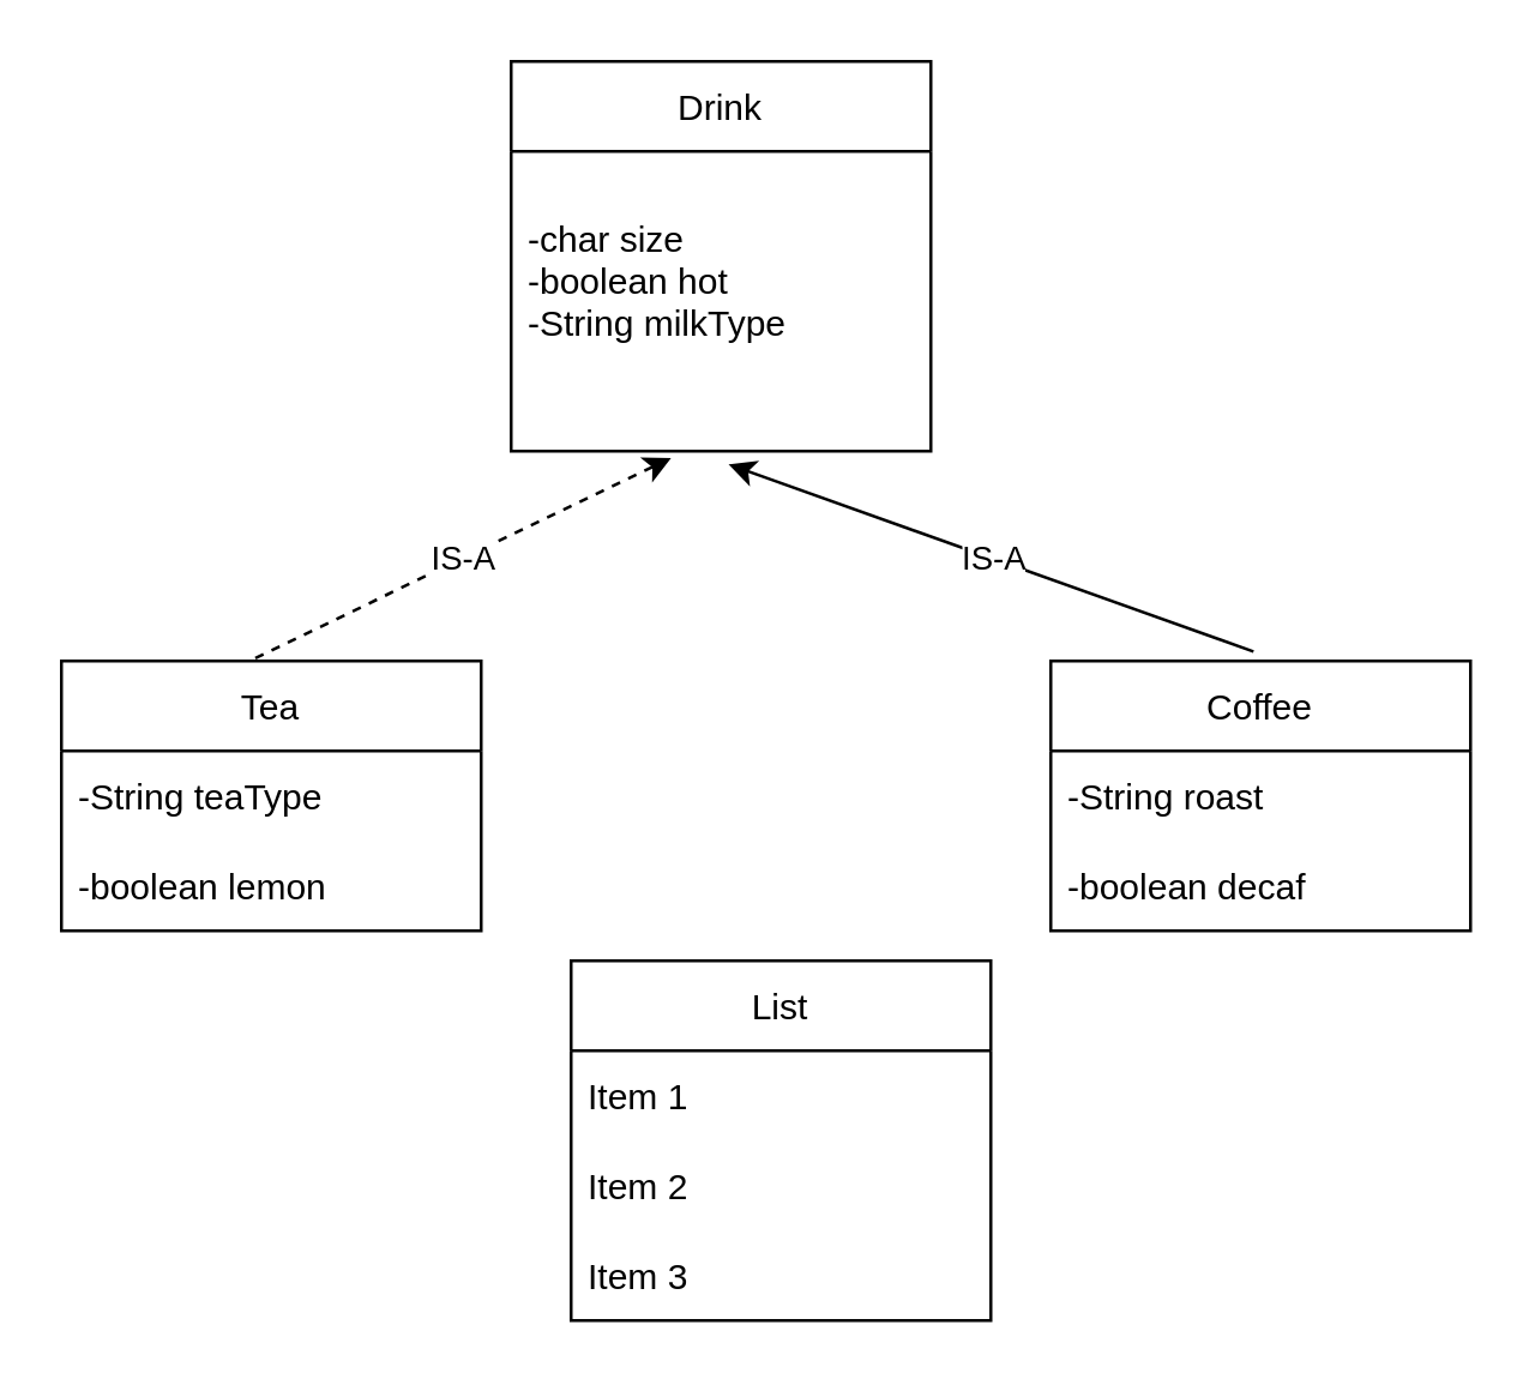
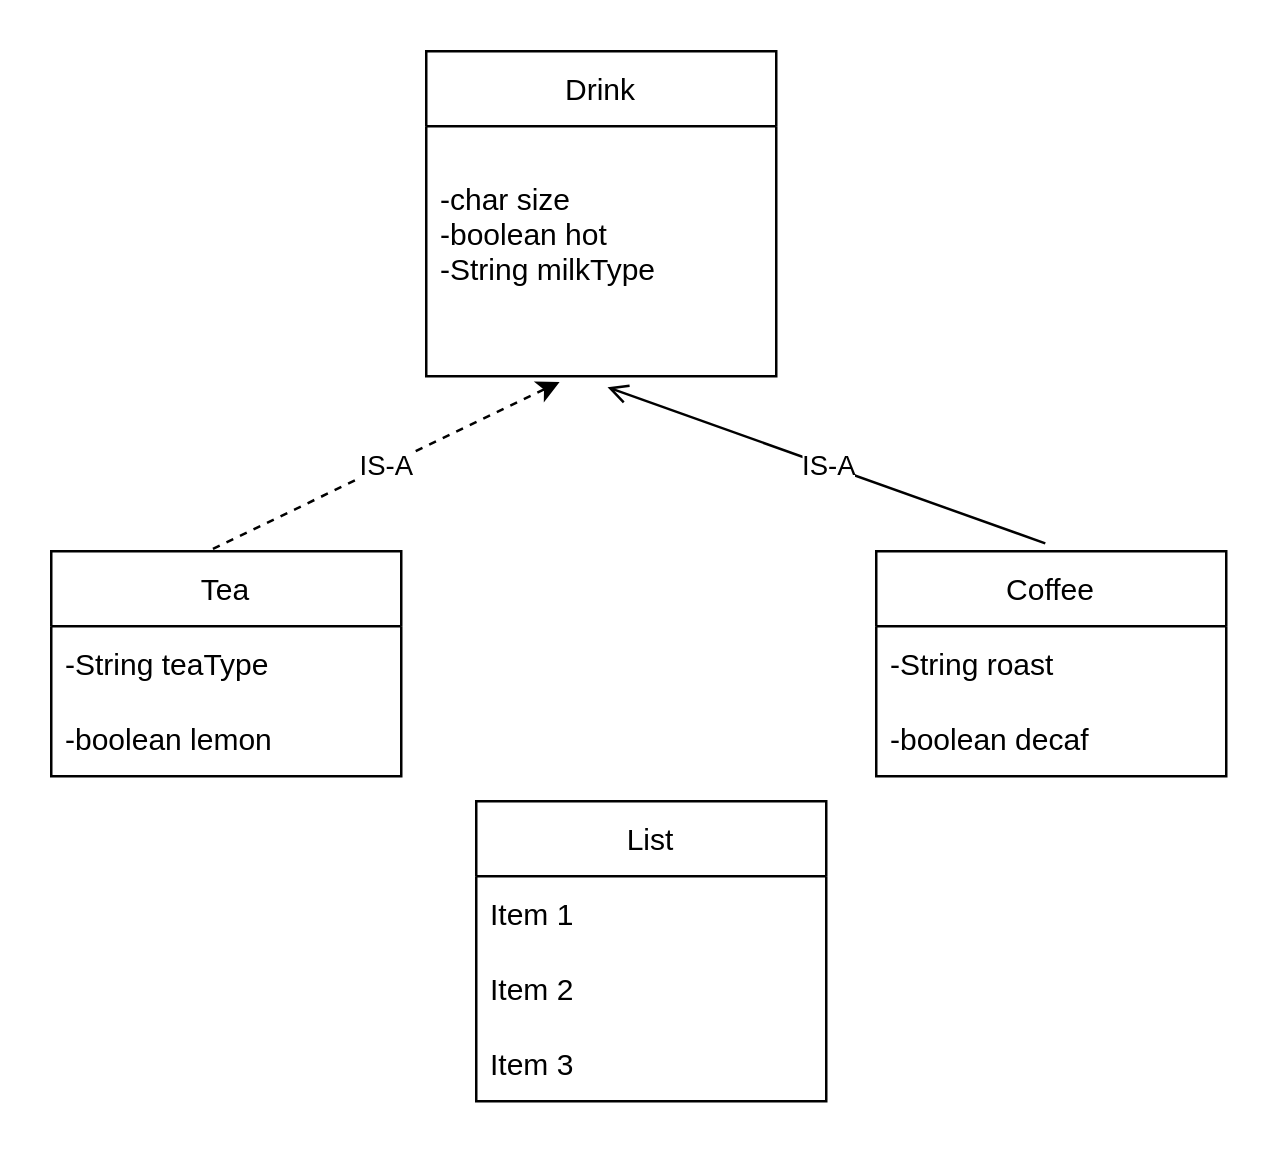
- <mxCell id="11" value="" style="endArrow=classic;html=1;rounded=0;exitX=0.483;exitY=-0.035;exitDx=0;exitDy=0;exitPerimeter=0;entryX=0.518;entryY=1.044;entryDx=0;entryDy=0;entryPerimeter=0;" parent="1" source="8" target="3" edge="1"><mxGeometry relative="1" as="geometry"><mxPoint x="242.94" y="113.99" as="sourcePoint" /><mxPoint x="410" y="130" as="targetPoint" /></mxGeometry></mxCell>
+ <mxCell id="11" value="" style="endArrow=open;html=1;rounded=0;exitX=0.483;exitY=-0.035;exitDx=0;exitDy=0;exitPerimeter=0;entryX=0.518;entryY=1.044;entryDx=0;entryDy=0;entryPerimeter=0;" parent="1" source="8" target="3" edge="1"><mxGeometry relative="1" as="geometry"><mxPoint x="242.94" y="113.99" as="sourcePoint" /><mxPoint x="410" y="130" as="targetPoint" /></mxGeometry></mxCell>
